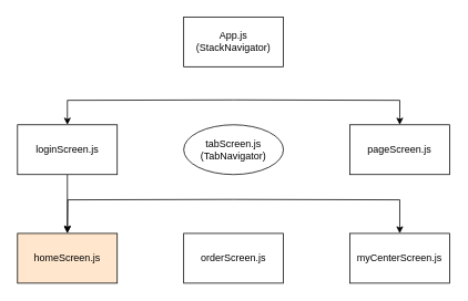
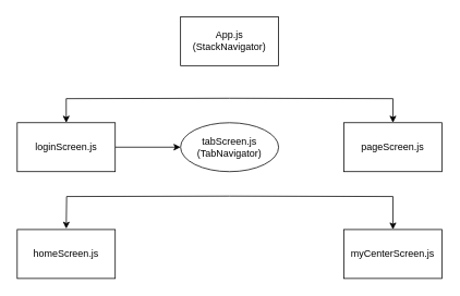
- <mxCell id="5" style="edgeStyle=orthogonalEdgeStyle;rounded=0;orthogonalLoop=1;jettySize=auto;html=1;elbow=vertical;" parent="1" source="6" target="12" edge="1"><mxGeometry relative="1" as="geometry" /></mxCell>
+ <mxCell id="5" style="edgeStyle=orthogonalEdgeStyle;rounded=0;orthogonalLoop=1;jettySize=auto;html=1;elbow=vertical;" parent="1" source="6" target="9" edge="1"><mxGeometry relative="1" as="geometry" /></mxCell>
- <mxCell id="12" value="homeScreen.js" style="rounded=0;whiteSpace=wrap;html=1;fillColor=#ffe6cc;" parent="1" vertex="1"><mxGeometry x="20" y="281" width="120" height="60" as="geometry" /></mxCell>
+ <mxCell id="12" value="homeScreen.js" style="rounded=0;whiteSpace=wrap;html=1;" parent="1" vertex="1"><mxGeometry x="20" y="281" width="120" height="60" as="geometry" /></mxCell>
- <mxCell id="11" value="orderScreen.js" style="rounded=0;whiteSpace=wrap;html=1;" parent="1" vertex="1"><mxGeometry x="220" y="281" width="120" height="60" as="geometry" /></mxCell>
